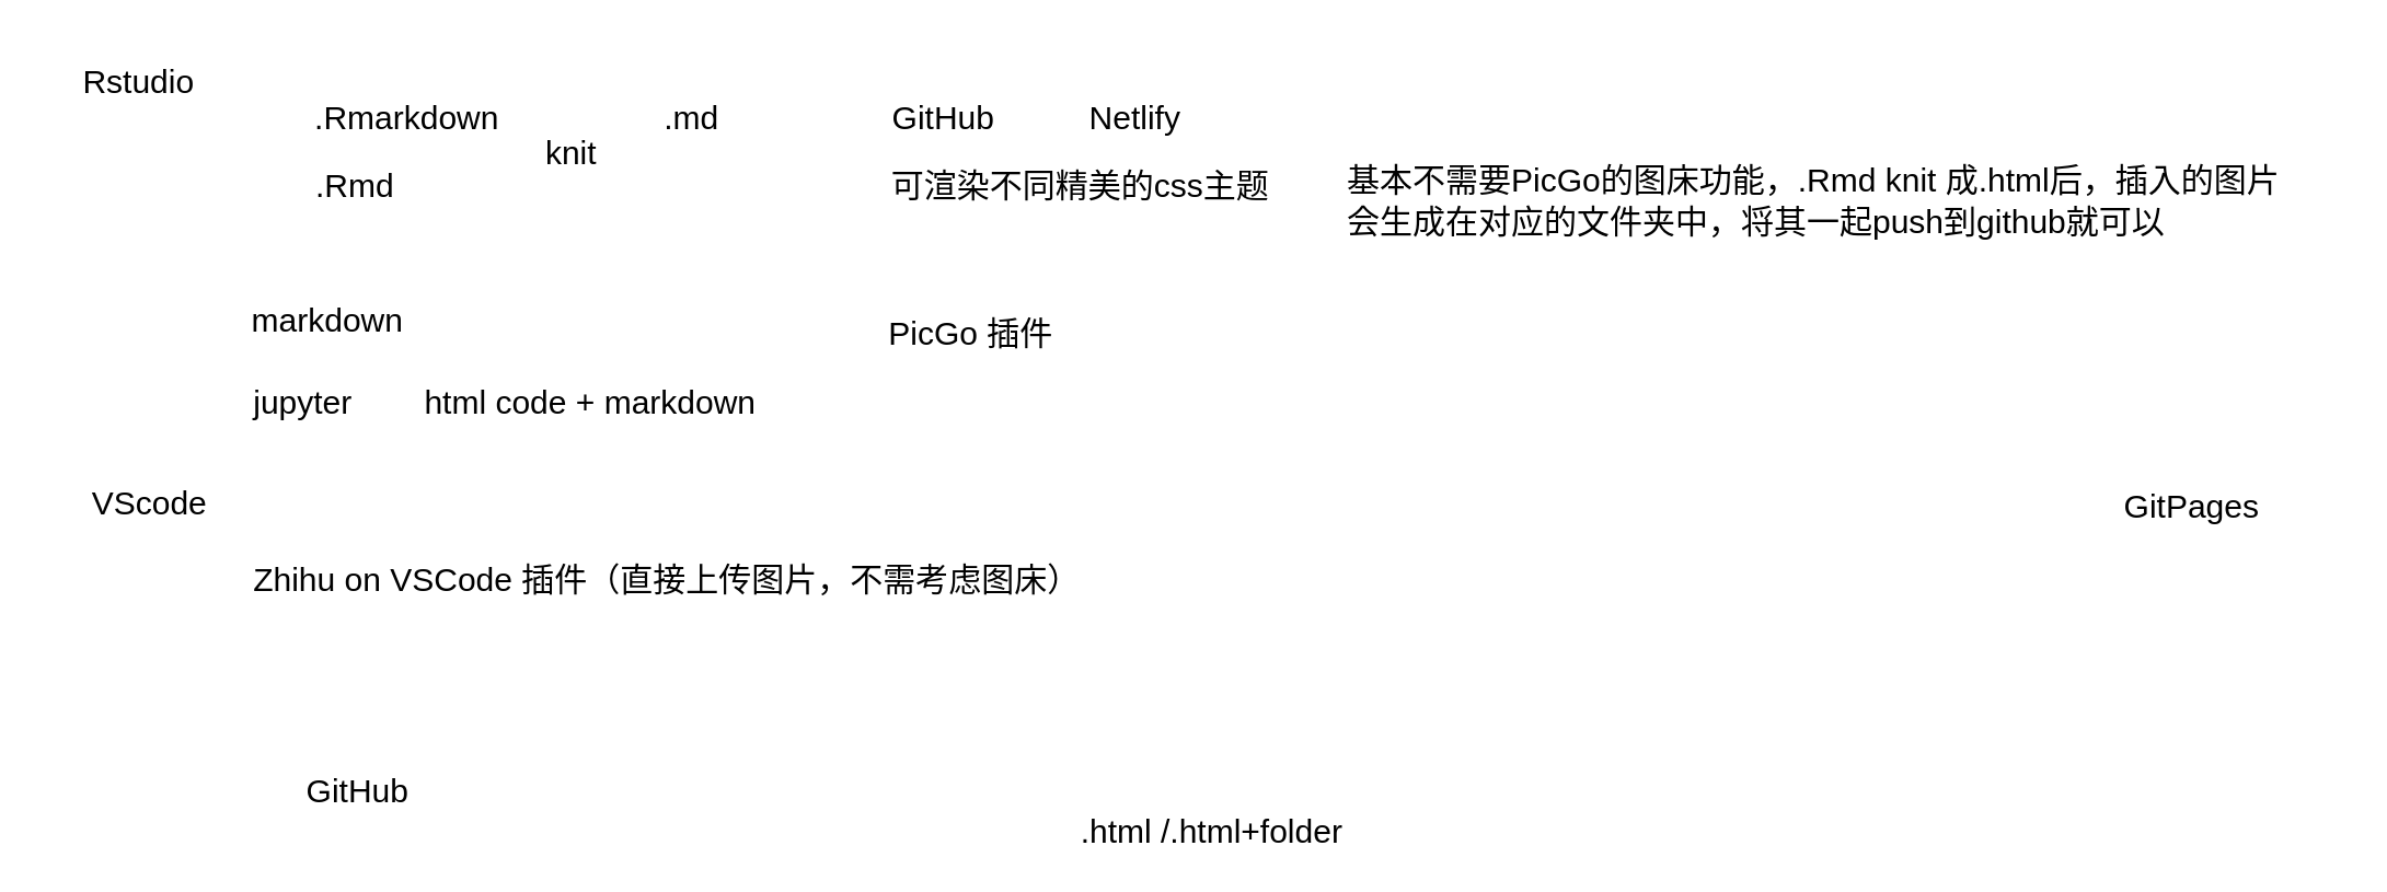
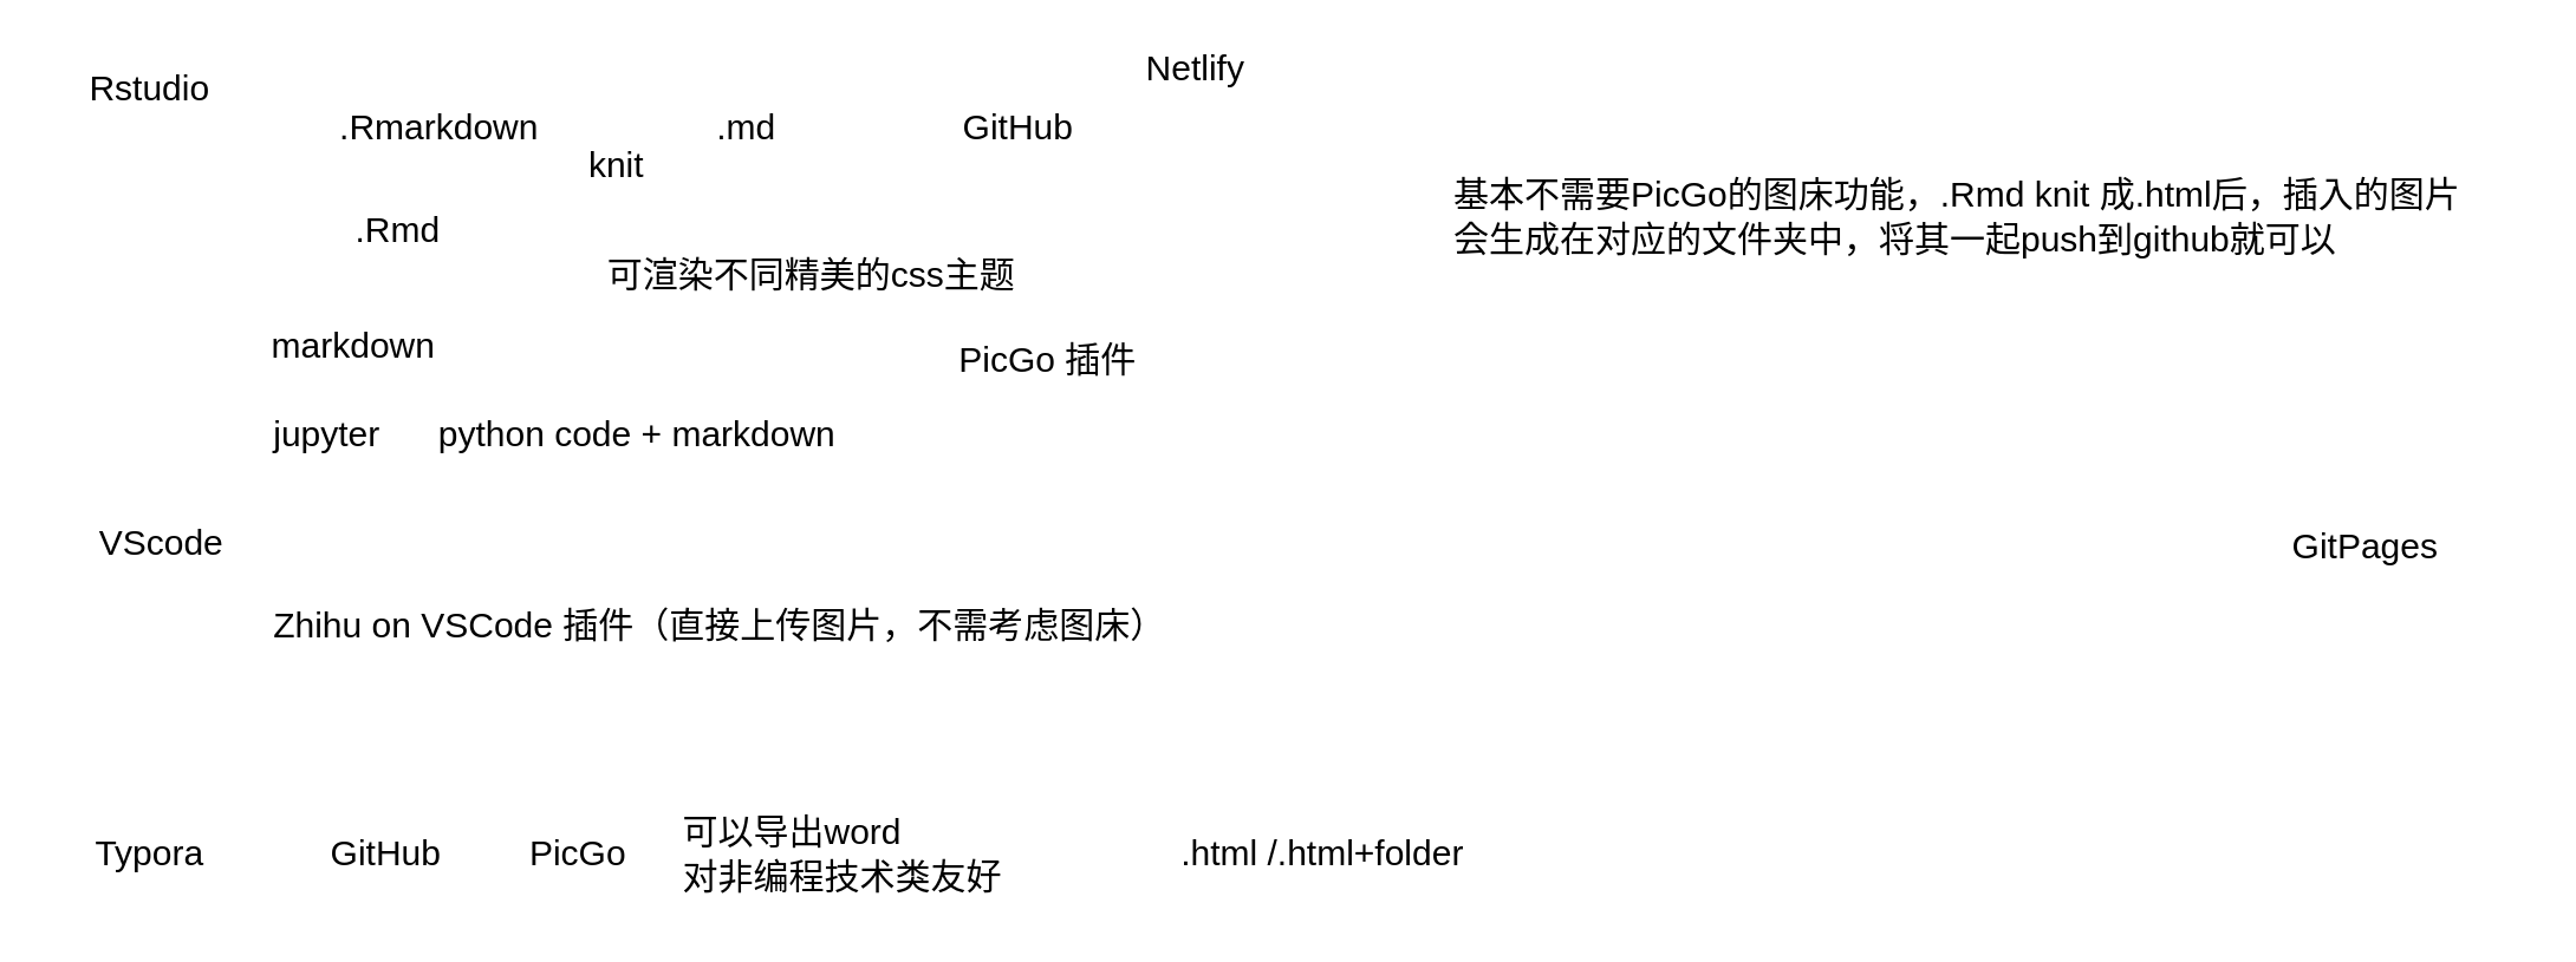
- <mxCell id="4" value="Netlify" style="text;html=1;align=center;verticalAlign=middle;resizable=0;points=[];autosize=1;strokeColor=none;fillColor=none;" vertex="1" parent="1"><mxGeometry x="389" y="33" width="50" height="20" as="geometry" /></mxCell>
+ <mxCell id="4" value="Netlify" style="text;html=1;align=center;verticalAlign=middle;resizable=0;points=[];autosize=1;strokeColor=none;fillColor=none;" vertex="1" parent="1"><mxGeometry x="379" y="13" width="50" height="20" as="geometry" /></mxCell>
- <mxCell id="5" value=".Rmd" style="text;html=1;align=center;verticalAlign=middle;resizable=0;points=[];autosize=1;strokeColor=none;fillColor=none;" vertex="1" parent="1"><mxGeometry x="109" y="58" width="40" height="20" as="geometry" /></mxCell>
+ <mxCell id="5" value=".Rmd" style="text;html=1;align=center;verticalAlign=middle;resizable=0;points=[];autosize=1;strokeColor=none;fillColor=none;" vertex="1" parent="1"><mxGeometry x="114" y="68" width="40" height="20" as="geometry" /></mxCell>
- <mxCell id="21" value="可渲染不同精美的css主题" style="text;html=1;align=center;verticalAlign=middle;resizable=0;points=[];autosize=1;strokeColor=none;fillColor=none;" vertex="1" parent="1"><mxGeometry x="319" y="58" width="150" height="20" as="geometry" /></mxCell>
+ <mxCell id="21" value="可渲染不同精美的css主题" style="text;html=1;align=center;verticalAlign=middle;resizable=0;points=[];autosize=1;strokeColor=none;fillColor=none;" vertex="1" parent="1"><mxGeometry x="199" y="83" width="150" height="20" as="geometry" /></mxCell>
- <mxCell id="17" value="html code + markdown" style="text;html=1;align=center;verticalAlign=middle;resizable=0;points=[];autosize=1;strokeColor=none;fillColor=none;" vertex="1" parent="1"><mxGeometry x="140" y="137" width="150" height="20" as="geometry" /></mxCell>
+ <mxCell id="17" value="python code + markdown" style="text;html=1;align=center;verticalAlign=middle;resizable=0;points=[];autosize=1;strokeColor=none;fillColor=none;" vertex="1" parent="1"><mxGeometry x="140" y="137" width="150" height="20" as="geometry" /></mxCell>
+ <mxCell id="8" value="Typora" style="text;html=1;align=center;verticalAlign=middle;resizable=0;points=[];autosize=1;strokeColor=none;fillColor=none;" vertex="1" parent="1"><mxGeometry x="25" y="279" width="50" height="20" as="geometry" /></mxCell>
+ <mxCell id="10" value="PicGo" style="text;html=1;align=center;verticalAlign=middle;resizable=0;points=[];autosize=1;strokeColor=none;fillColor=none;" vertex="1" parent="1"><mxGeometry x="170" y="279" width="50" height="20" as="geometry" /></mxCell>
+ <mxCell id="20" value="可以导出word&lt;br&gt;对非编程技术类友好" style="text;html=1;align=left;verticalAlign=middle;resizable=0;points=[];autosize=1;strokeColor=none;fillColor=none;" vertex="1" parent="1"><mxGeometry x="229" y="274" width="120" height="30" as="geometry" /></mxCell>
- <mxCell id="14" value=".html /.html+folder" style="text;html=1;align=center;verticalAlign=middle;resizable=0;points=[];autosize=1;strokeColor=none;fillColor=none;" vertex="1" parent="1"><mxGeometry x="387" y="294" width="110" height="20" as="geometry" /></mxCell>
+ <mxCell id="14" value=".html /.html+folder" style="text;html=1;align=center;verticalAlign=middle;resizable=0;points=[];autosize=1;strokeColor=none;fillColor=none;" vertex="1" parent="1"><mxGeometry x="392" y="279" width="110" height="20" as="geometry" /></mxCell>
